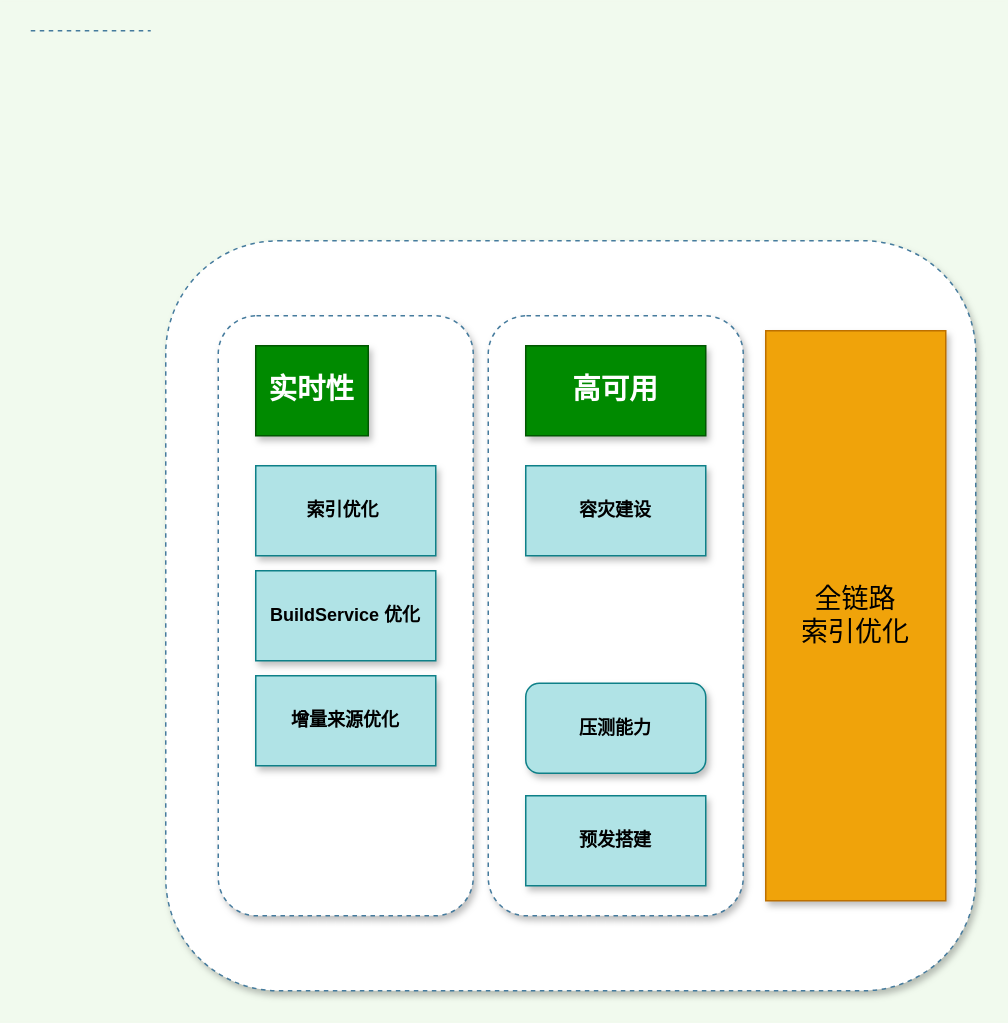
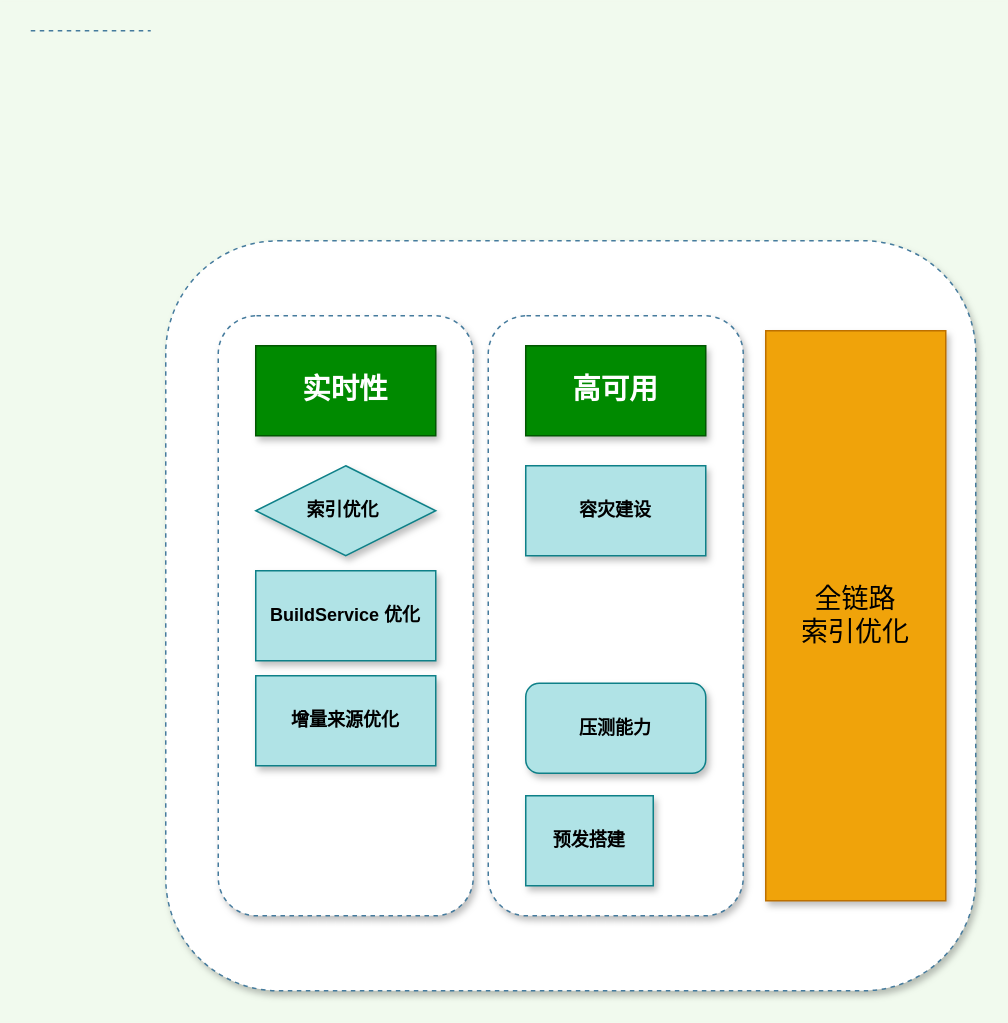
- <mxCell id="5" value="实时性" style="rounded=0;whiteSpace=wrap;html=1;sketch=0;strokeColor=#005700;fillColor=#008a00;fontColor=#ffffff;shadow=1;fontStyle=1;fontSize=19;" parent="1" vertex="1"><mxGeometry x="170" y="230" width="75" height="60" as="geometry" /></mxCell>
+ <mxCell id="5" value="实时性" style="rounded=0;whiteSpace=wrap;html=1;sketch=0;strokeColor=#005700;fillColor=#008a00;fontColor=#ffffff;shadow=1;fontStyle=1;fontSize=19;" parent="1" vertex="1"><mxGeometry x="170" y="230" width="120" height="60" as="geometry" /></mxCell>
- <mxCell id="11" value="索引优化&amp;nbsp;" style="rounded=0;whiteSpace=wrap;html=1;sketch=0;strokeColor=#0e8088;fillColor=#b0e3e6;shadow=1;fontStyle=1" parent="1" vertex="1"><mxGeometry x="170" y="310" width="120" height="60" as="geometry" /></mxCell>
+ <mxCell id="11" value="索引优化&amp;nbsp;" style="rhombus;whiteSpace=wrap;html=1;sketch=0;strokeColor=#0e8088;fillColor=#b0e3e6;shadow=1;fontStyle=1;" parent="1" vertex="1"><mxGeometry x="170" y="310" width="120" height="60" as="geometry" /></mxCell>
- <mxCell id="13" value="预发搭建" style="rounded=0;whiteSpace=wrap;html=1;sketch=0;strokeColor=#0e8088;fillColor=#b0e3e6;shadow=1;fontStyle=1" parent="1" vertex="1"><mxGeometry x="350" y="530" width="120" height="60" as="geometry" /></mxCell>
+ <mxCell id="13" value="预发搭建" style="rounded=0;whiteSpace=wrap;html=1;sketch=0;strokeColor=#0e8088;fillColor=#b0e3e6;shadow=1;fontStyle=1" parent="1" vertex="1"><mxGeometry x="350" y="530" width="85" height="60" as="geometry" /></mxCell>
